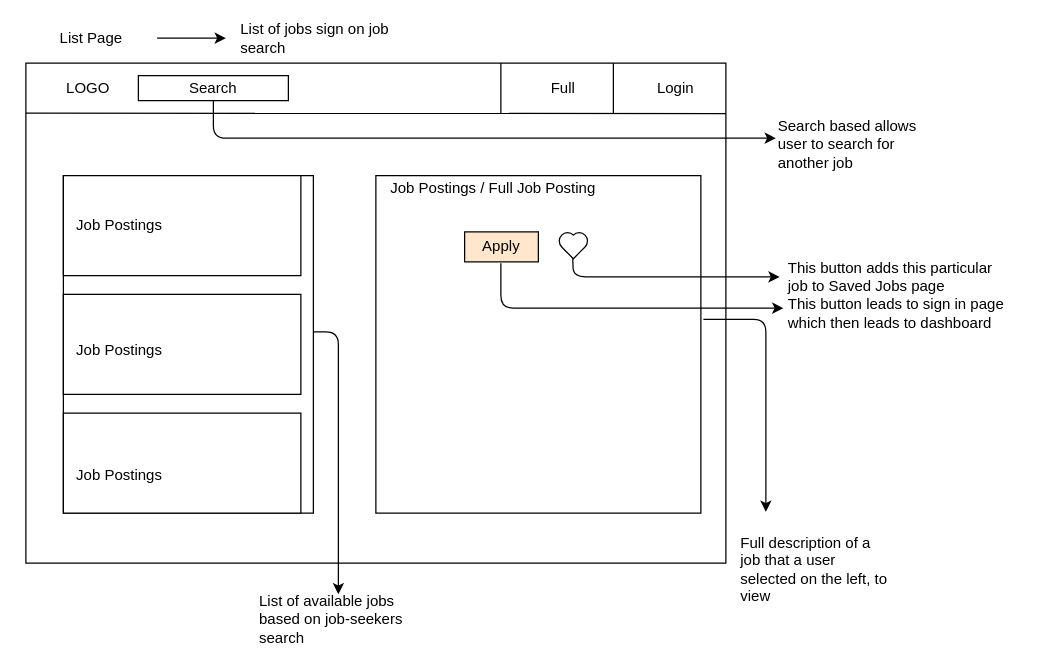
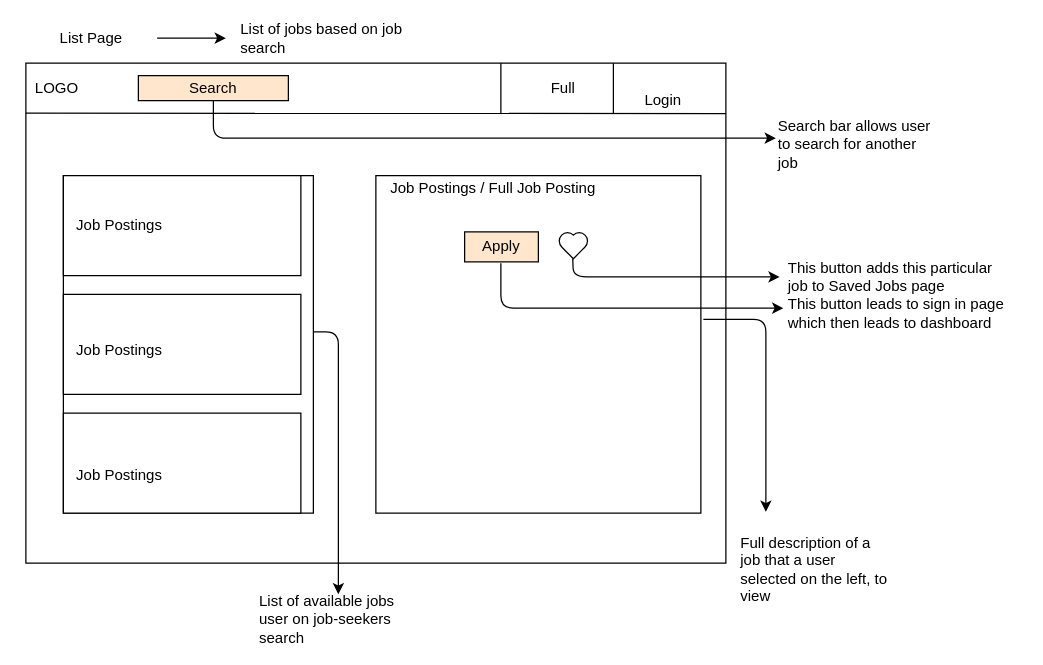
- <mxCell id="20" value="List of jobs sign on job search&amp;nbsp;&amp;nbsp;" style="text;html=1;strokeColor=none;fillColor=none;align=left;verticalAlign=middle;whiteSpace=wrap;rounded=0;" vertex="1" parent="1"><mxGeometry x="190" y="20" width="160" height="20" as="geometry" /></mxCell>
+ <mxCell id="20" value="List of jobs based on job search&amp;nbsp;&amp;nbsp;" style="text;html=1;strokeColor=none;fillColor=none;align=left;verticalAlign=middle;whiteSpace=wrap;rounded=0;" vertex="1" parent="1"><mxGeometry x="190" y="20" width="160" height="20" as="geometry" /></mxCell>
- <mxCell id="13" value="LOGO" style="text;html=1;strokeColor=none;fillColor=none;align=center;verticalAlign=middle;whiteSpace=wrap;rounded=0;" vertex="1" parent="1"><mxGeometry x="50" y="60" width="40" height="20" as="geometry" /></mxCell>
+ <mxCell id="13" value="LOGO" style="text;html=1;strokeColor=none;fillColor=none;align=center;verticalAlign=middle;whiteSpace=wrap;rounded=0;" vertex="1" parent="1"><mxGeometry x="25" y="60" width="40" height="20" as="geometry" /></mxCell>
- <mxCell id="21" value="Search" style="rounded=0;whiteSpace=wrap;html=1;" vertex="1" parent="1"><mxGeometry x="110" y="60" width="120" height="20" as="geometry" /></mxCell>
+ <mxCell id="21" value="Search" style="rounded=0;whiteSpace=wrap;html=1;fillColor=#ffe6cc;" vertex="1" parent="1"><mxGeometry x="110" y="60" width="120" height="20" as="geometry" /></mxCell>
- <mxCell id="17" value="Login" style="text;html=1;strokeColor=none;fillColor=none;align=center;verticalAlign=middle;whiteSpace=wrap;rounded=0;" vertex="1" parent="1"><mxGeometry x="520" y="60" width="40" height="20" as="geometry" /></mxCell>
+ <mxCell id="17" value="Login" style="text;html=1;strokeColor=none;fillColor=none;align=center;verticalAlign=middle;whiteSpace=wrap;rounded=0;" vertex="1" parent="1"><mxGeometry x="510" y="70" width="40" height="20" as="geometry" /></mxCell>
- <mxCell id="26" value="Search based allows user to search for another job" style="text;html=1;strokeColor=none;fillColor=none;align=left;verticalAlign=middle;whiteSpace=wrap;rounded=0;" vertex="1" parent="1"><mxGeometry x="620" y="90" width="130" height="50" as="geometry" /></mxCell>
+ <mxCell id="26" value="Search bar allows user to search for another job" style="text;html=1;strokeColor=none;fillColor=none;align=left;verticalAlign=middle;whiteSpace=wrap;rounded=0;" vertex="1" parent="1"><mxGeometry x="620" y="90" width="130" height="50" as="geometry" /></mxCell>
- <mxCell id="23" value="List of available jobs based on job-seekers search" style="text;html=1;strokeColor=none;fillColor=none;align=left;verticalAlign=middle;whiteSpace=wrap;rounded=0;" vertex="1" parent="1"><mxGeometry x="205" y="480" width="130" height="30" as="geometry" /></mxCell>
+ <mxCell id="23" value="List of available jobs user on job-seekers search" style="text;html=1;strokeColor=none;fillColor=none;align=left;verticalAlign=middle;whiteSpace=wrap;rounded=0;" vertex="1" parent="1"><mxGeometry x="205" y="480" width="130" height="30" as="geometry" /></mxCell>
